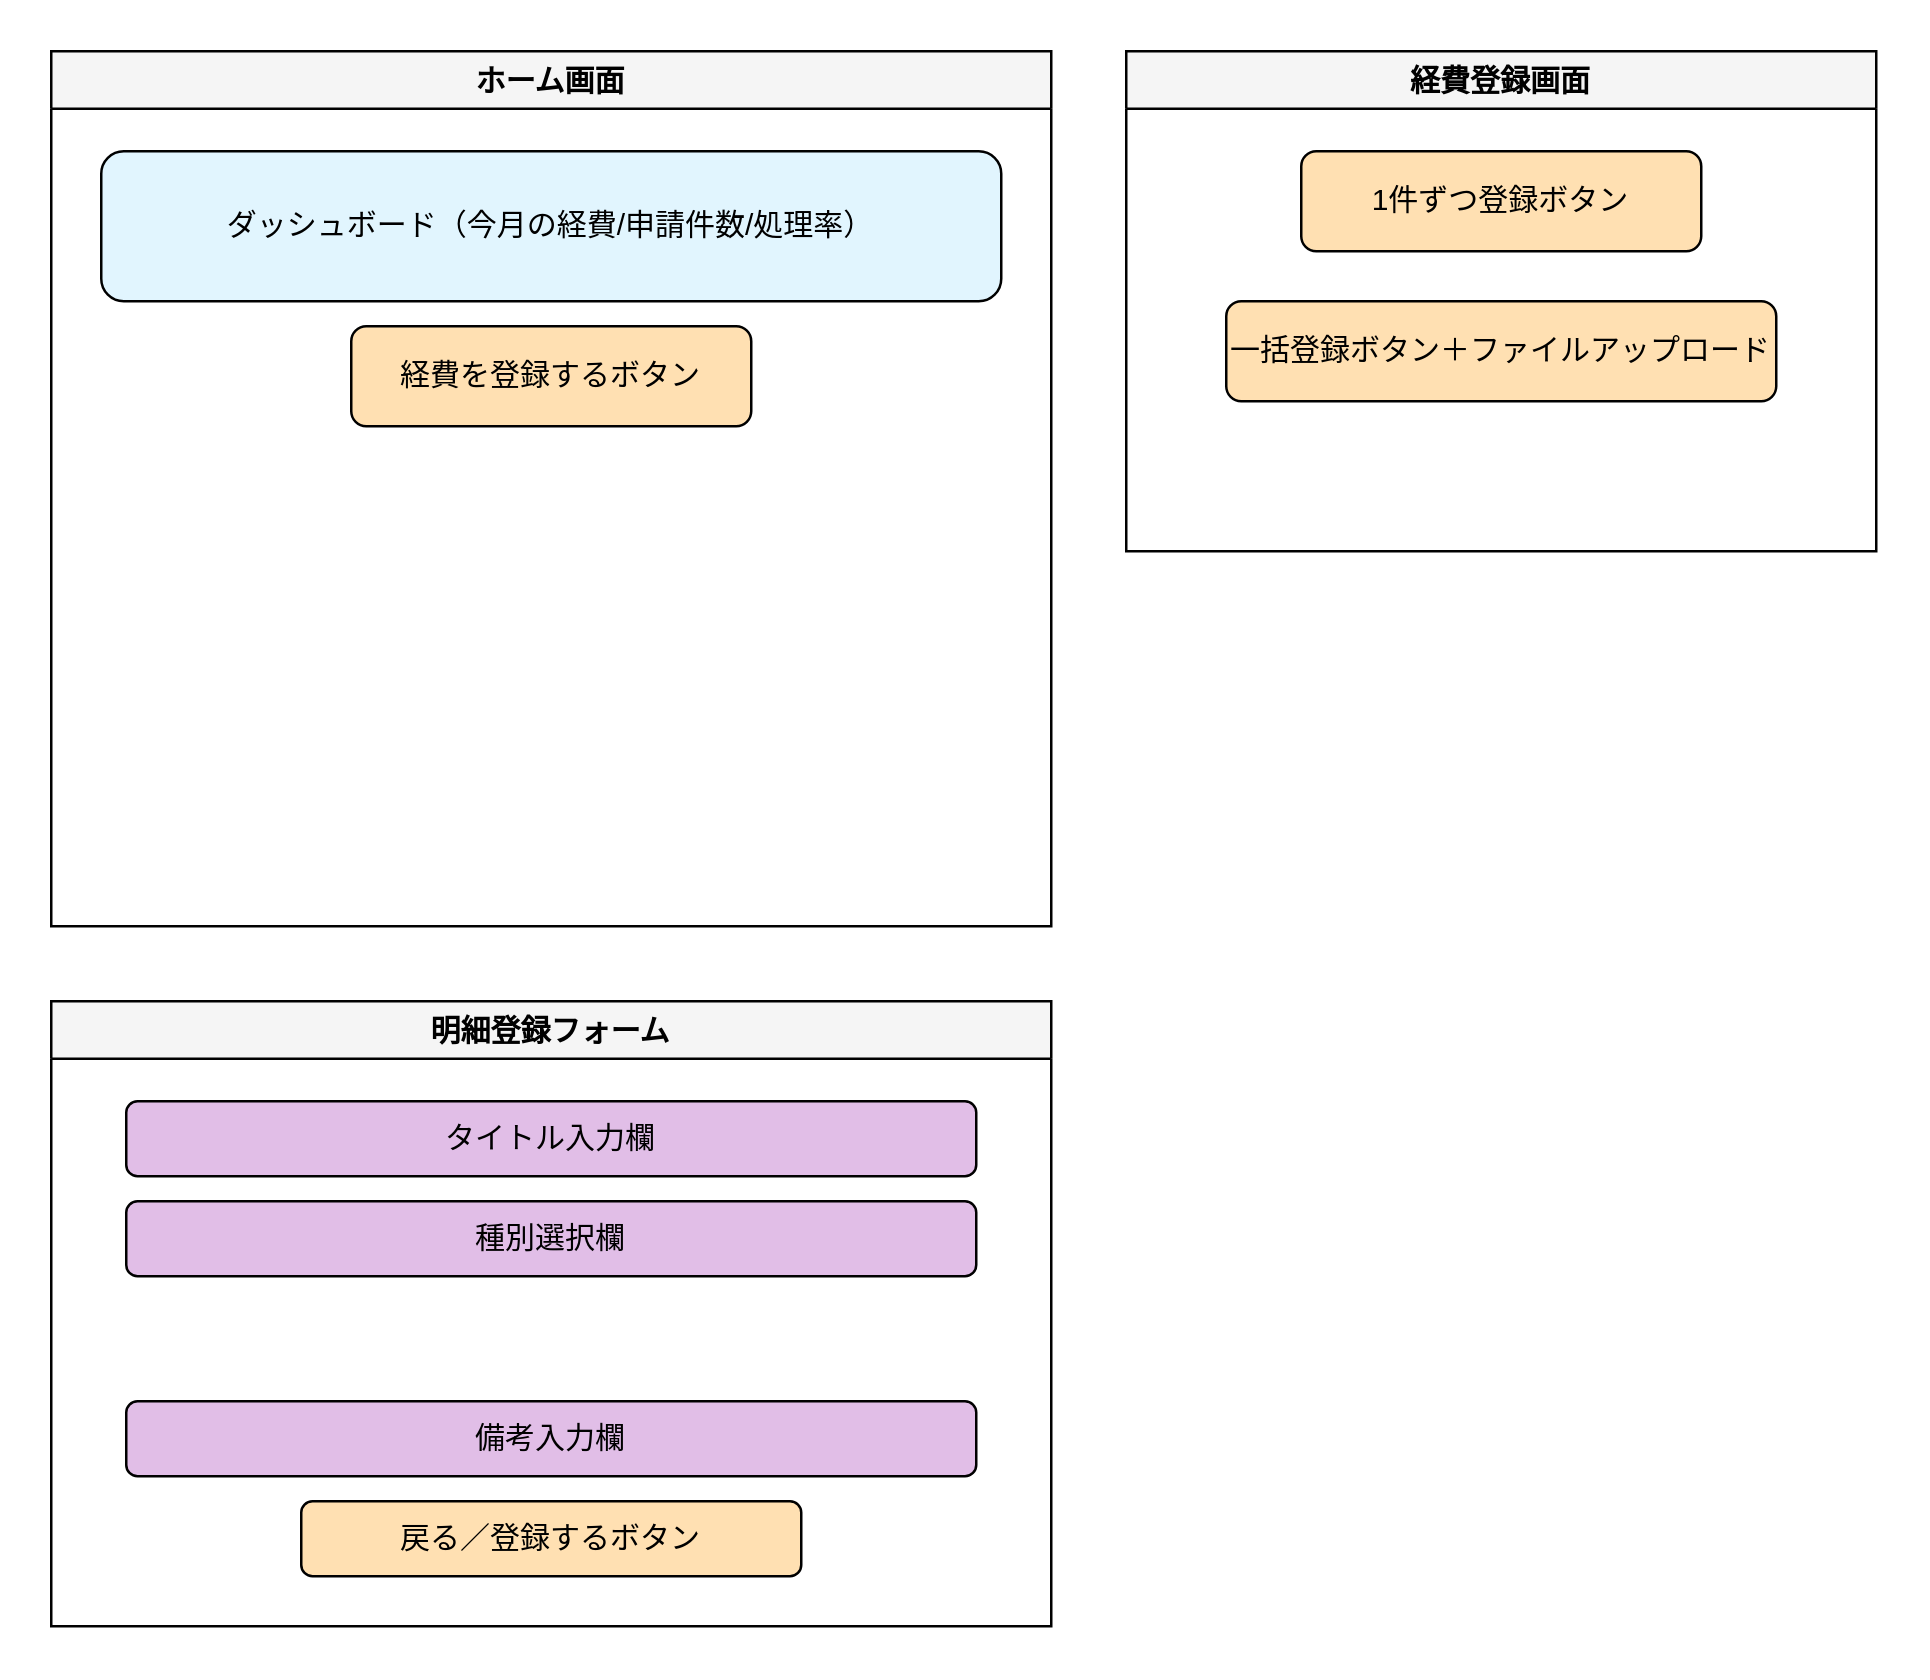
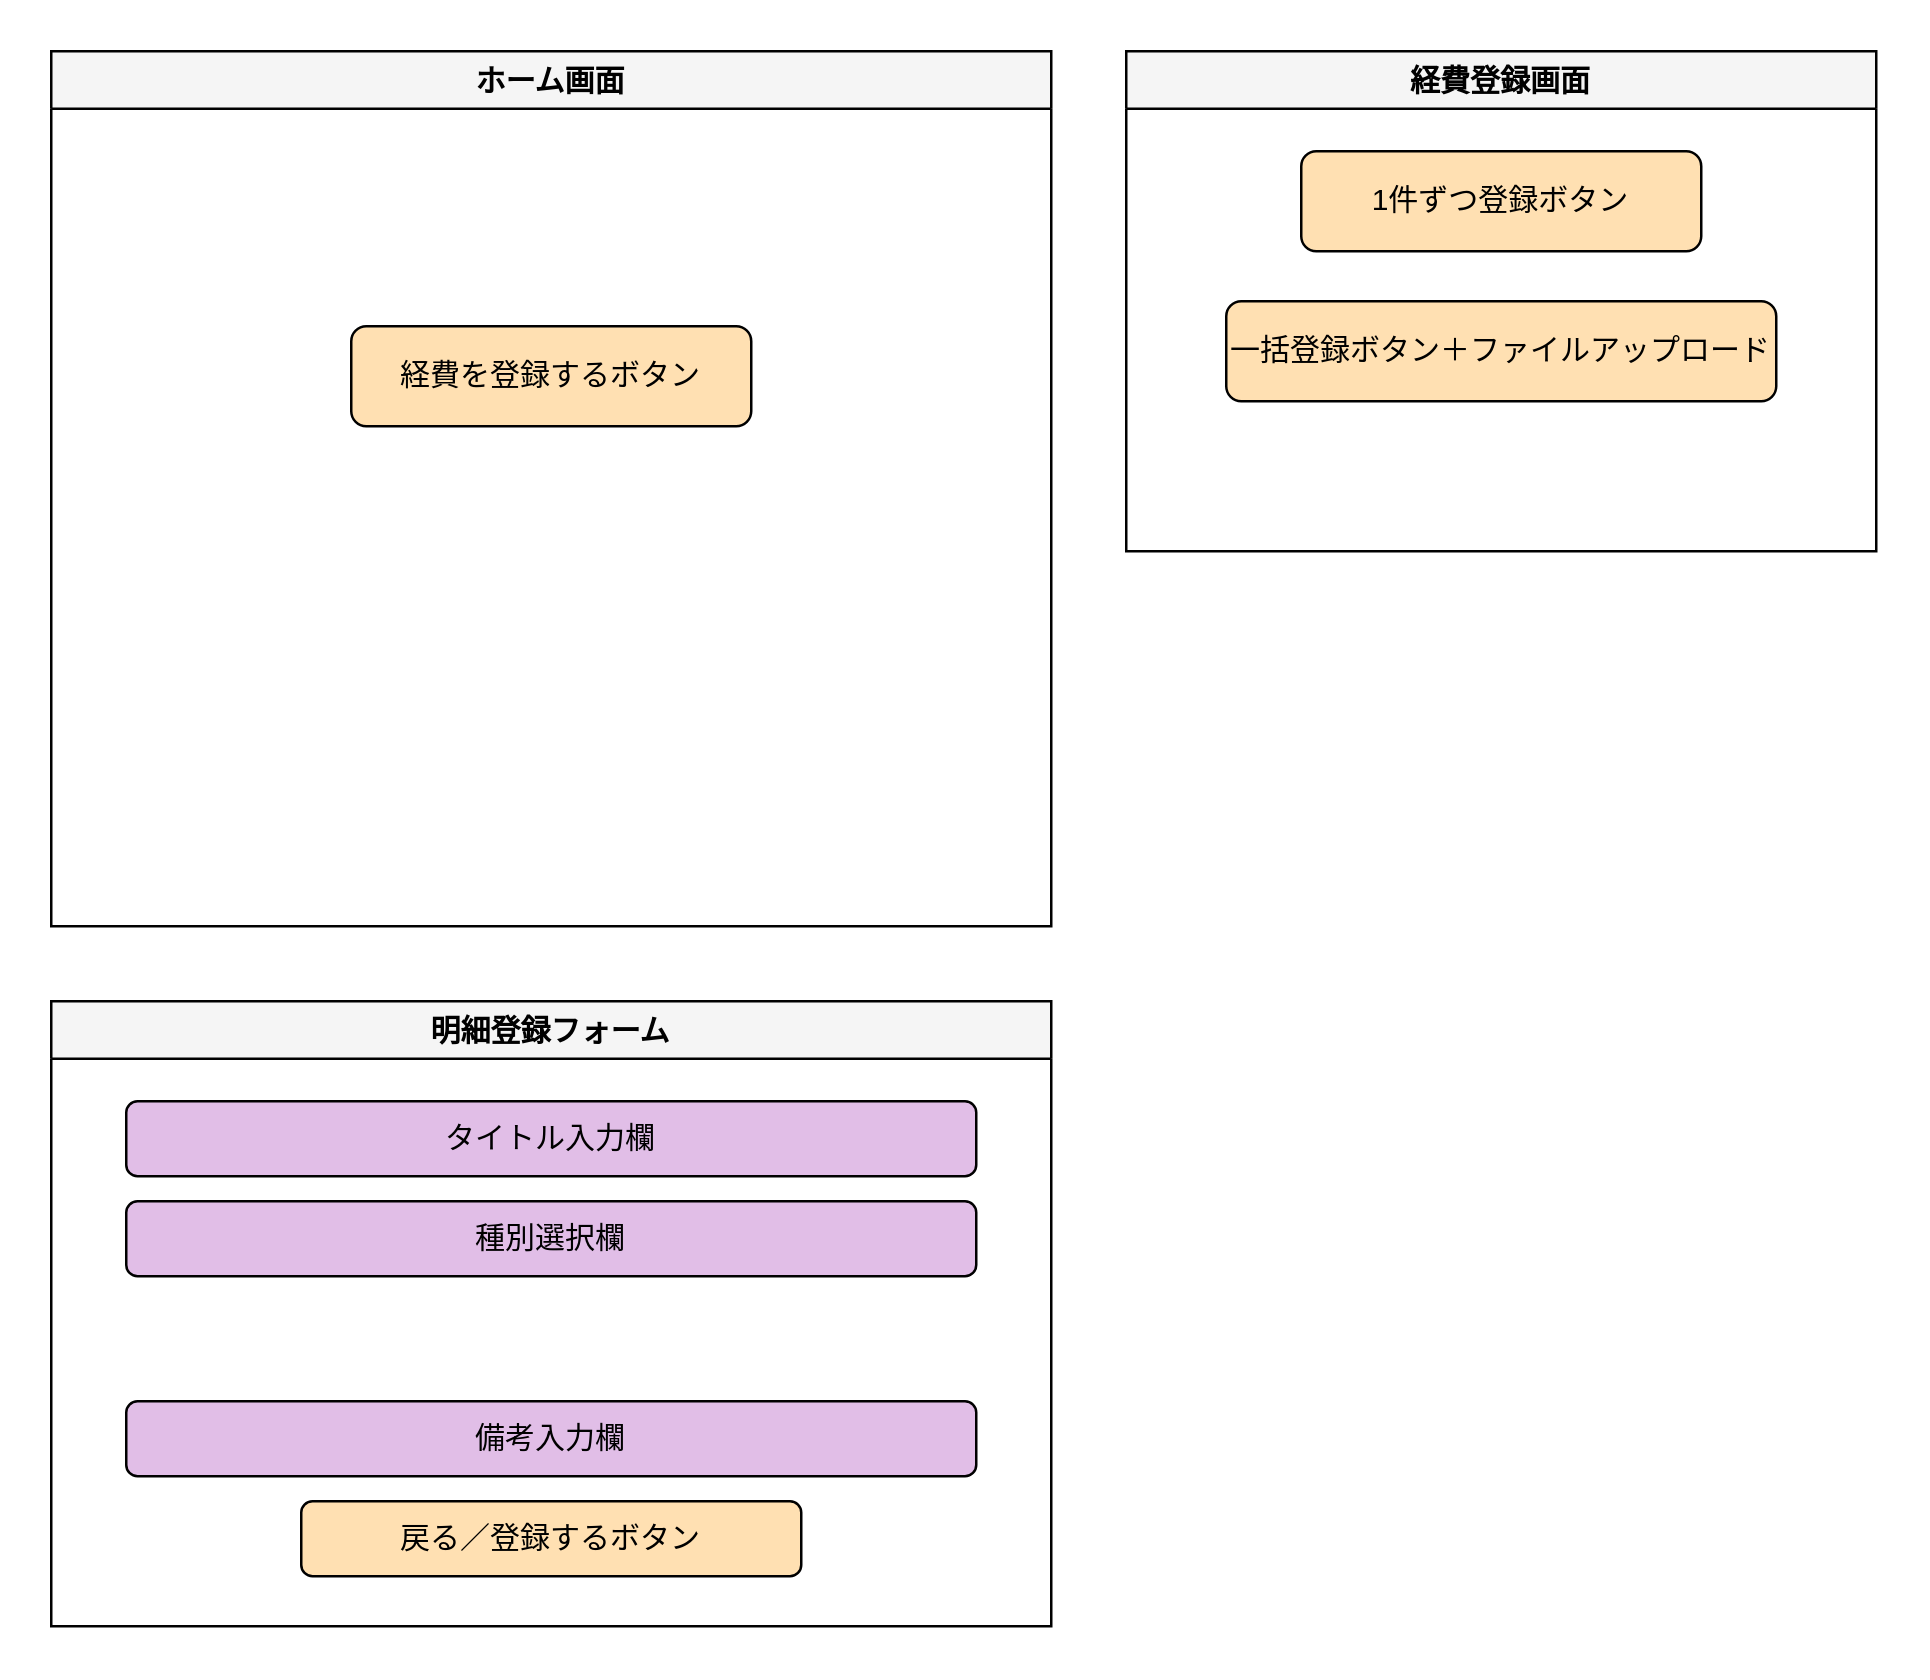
- <mxCell id="3" value="ダッシュボード（今月の経費/申請件数/処理率）" style="rounded=1;whiteSpace=wrap;html=1;fillColor=#e1f5fe;" vertex="1" parent="2"><mxGeometry x="20" y="40" width="360" height="60" as="geometry" /></mxCell>
